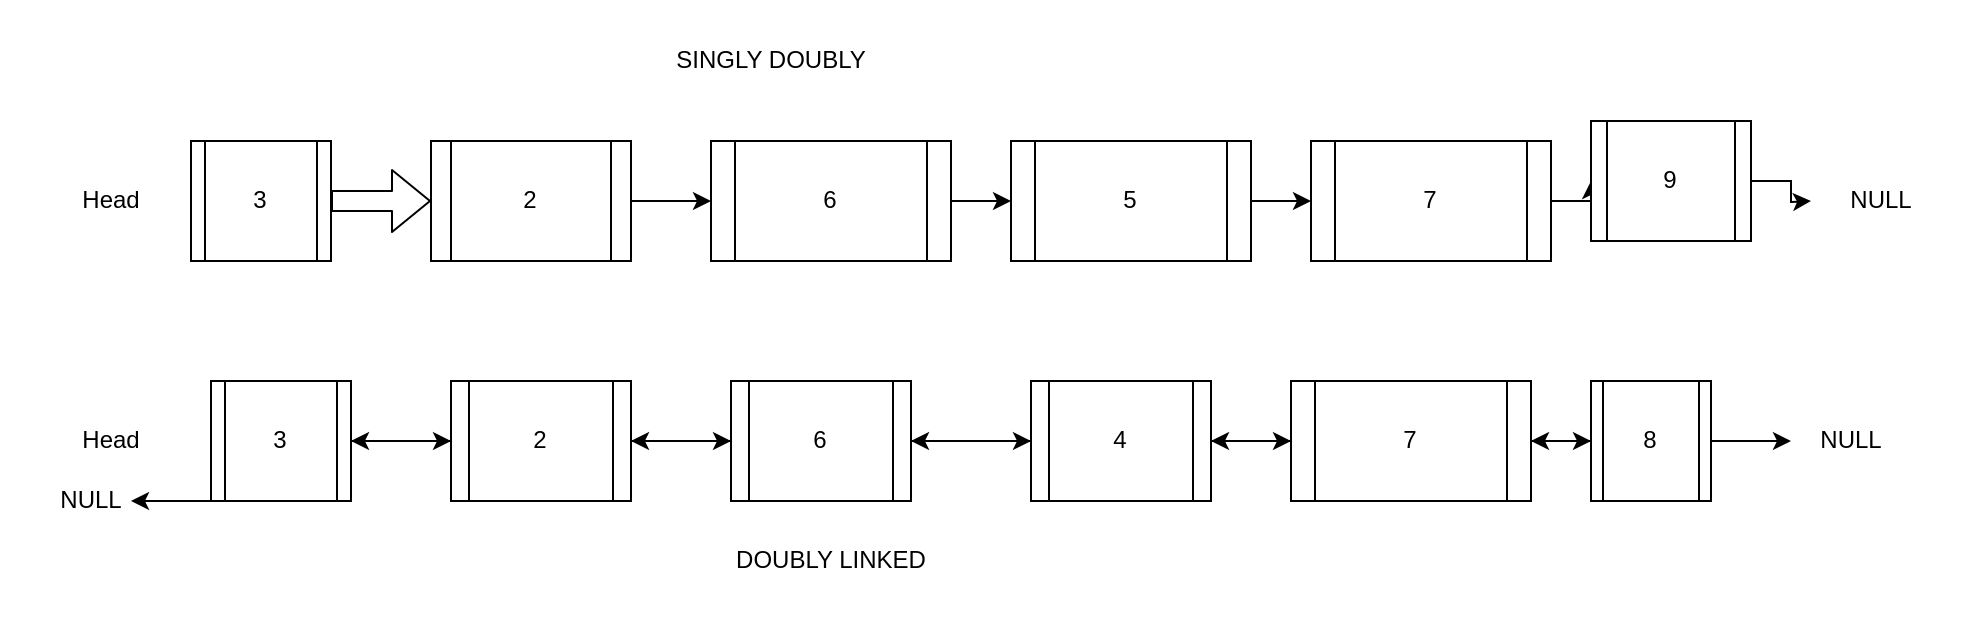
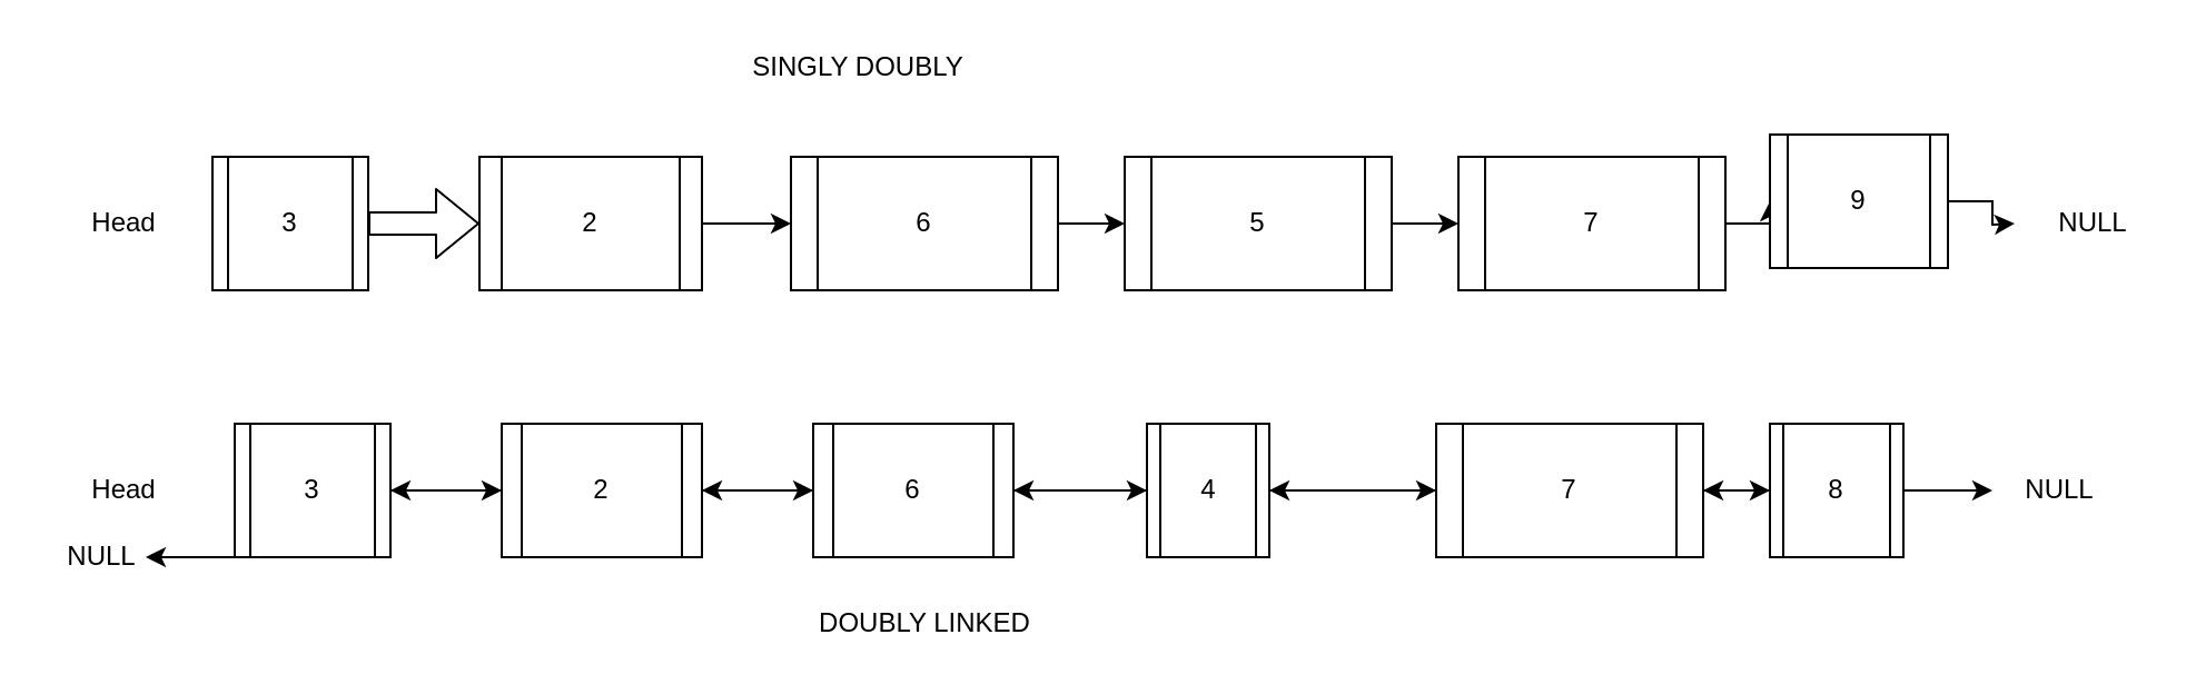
- <mxCell id="23" value="4" style="shape=process;whiteSpace=wrap;html=1;backgroundOutline=1;" vertex="1" parent="1"><mxGeometry x="515" y="190" width="90" height="60" as="geometry" /></mxCell>
+ <mxCell id="23" value="4" style="shape=process;whiteSpace=wrap;html=1;backgroundOutline=1;" vertex="1" parent="1"><mxGeometry x="515" y="190" width="55" height="60" as="geometry" /></mxCell>
